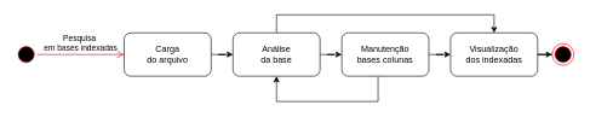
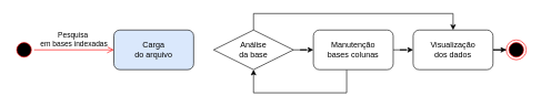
- <mxCell id="3" value="Carga &lt;br&gt;do arquivo" style="rounded=1;whiteSpace=wrap;html=1;" vertex="1" parent="1"><mxGeometry x="170" y="45" width="120" height="60" as="geometry" /></mxCell>
+ <mxCell id="3" value="Carga &lt;br&gt;do arquivo" style="rounded=1;whiteSpace=wrap;html=1;fillColor=#dae8fc;" vertex="1" parent="1"><mxGeometry x="170" y="45" width="120" height="60" as="geometry" /></mxCell>
- <mxCell id="2" value="" style="edgeStyle=orthogonalEdgeStyle;rounded=0;orthogonalLoop=1;jettySize=auto;html=1;" edge="1" parent="1" source="3" target="6"><mxGeometry relative="1" as="geometry" /></mxCell>
- <mxCell id="6" value="Análise &lt;br&gt;da base" style="rounded=1;whiteSpace=wrap;html=1;" vertex="1" parent="1"><mxGeometry x="320" y="45" width="120" height="60" as="geometry" /></mxCell>
+ <mxCell id="6" value="Análise &lt;br&gt;da base" style="rhombus;whiteSpace=wrap;html=1;" vertex="1" parent="1"><mxGeometry x="320" y="45" width="120" height="60" as="geometry" /></mxCell>
- <mxCell id="8" value="Visualização &lt;br&gt;dos indexadas" style="rounded=1;whiteSpace=wrap;html=1;" vertex="1" parent="1"><mxGeometry x="620" y="45" width="120" height="60" as="geometry" /></mxCell>
+ <mxCell id="8" value="Visualização &lt;br&gt;dos dados" style="rounded=1;whiteSpace=wrap;html=1;" vertex="1" parent="1"><mxGeometry x="620" y="45" width="120" height="60" as="geometry" /></mxCell>
